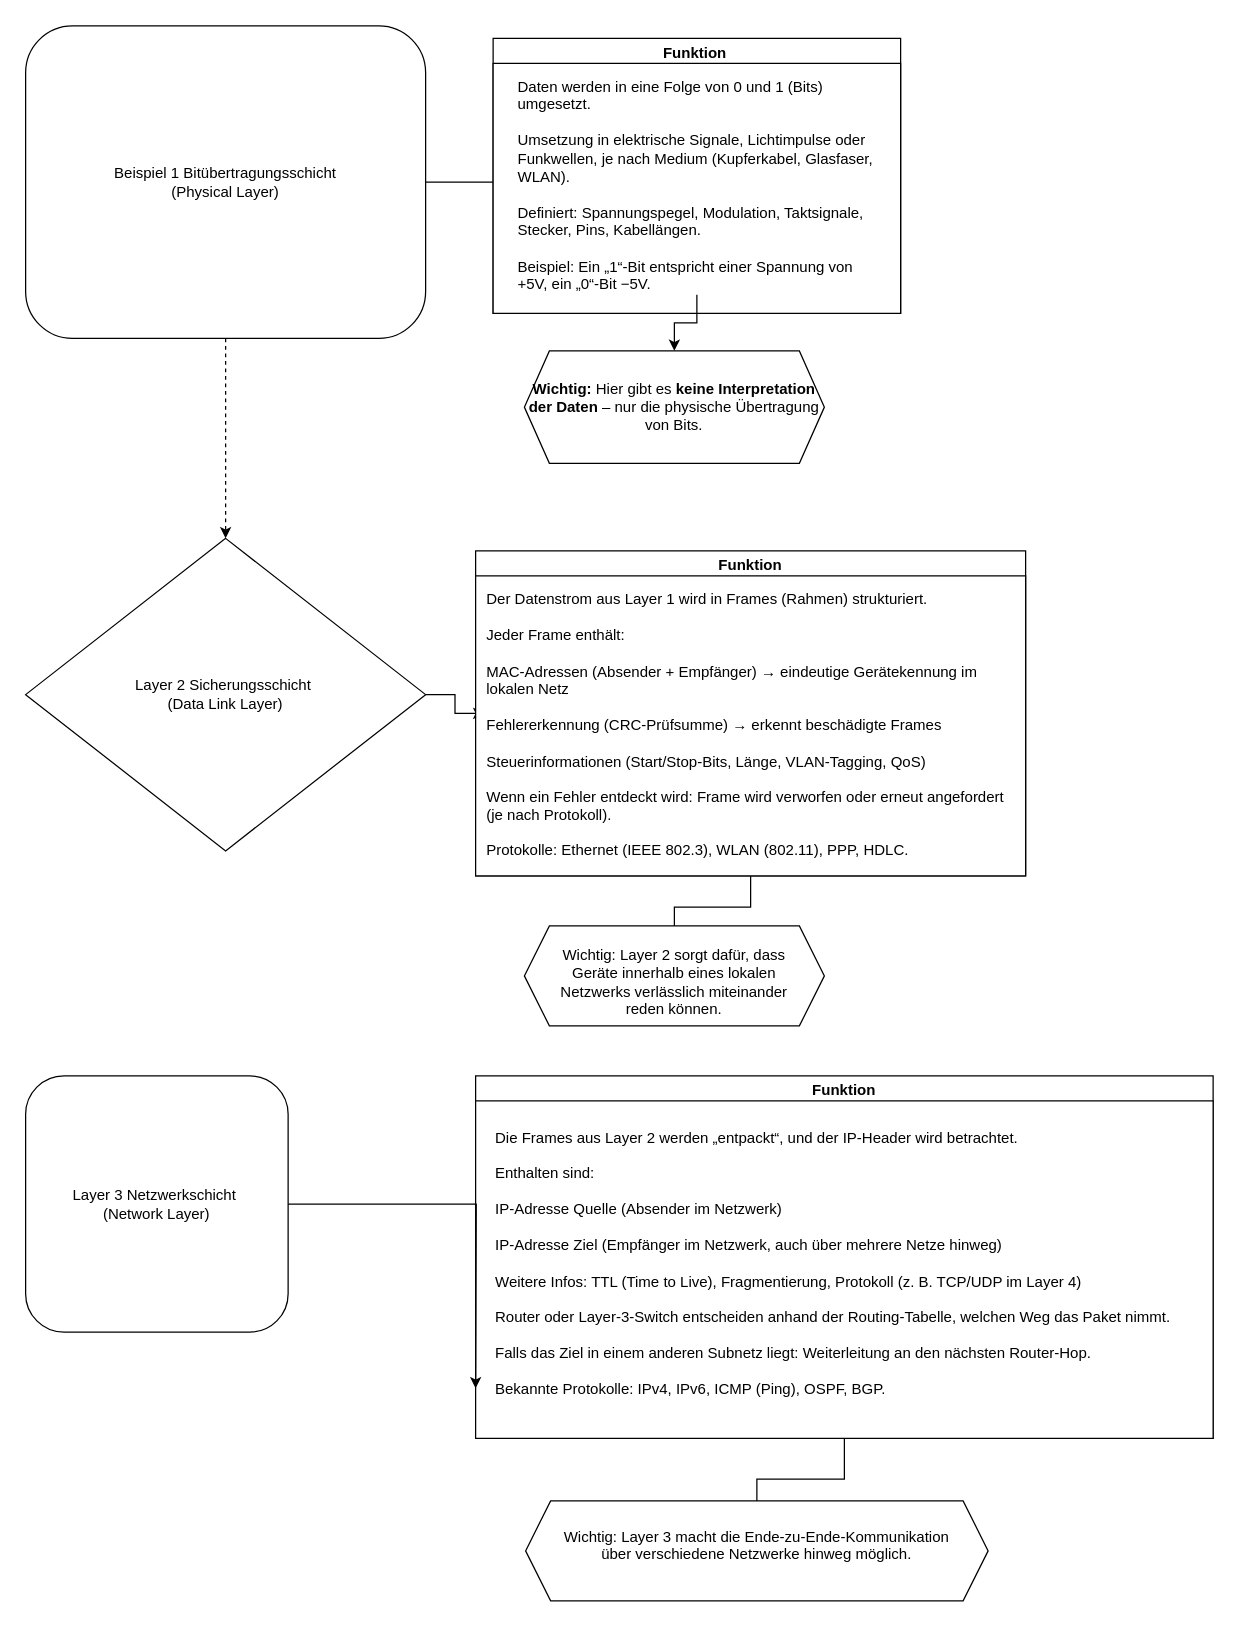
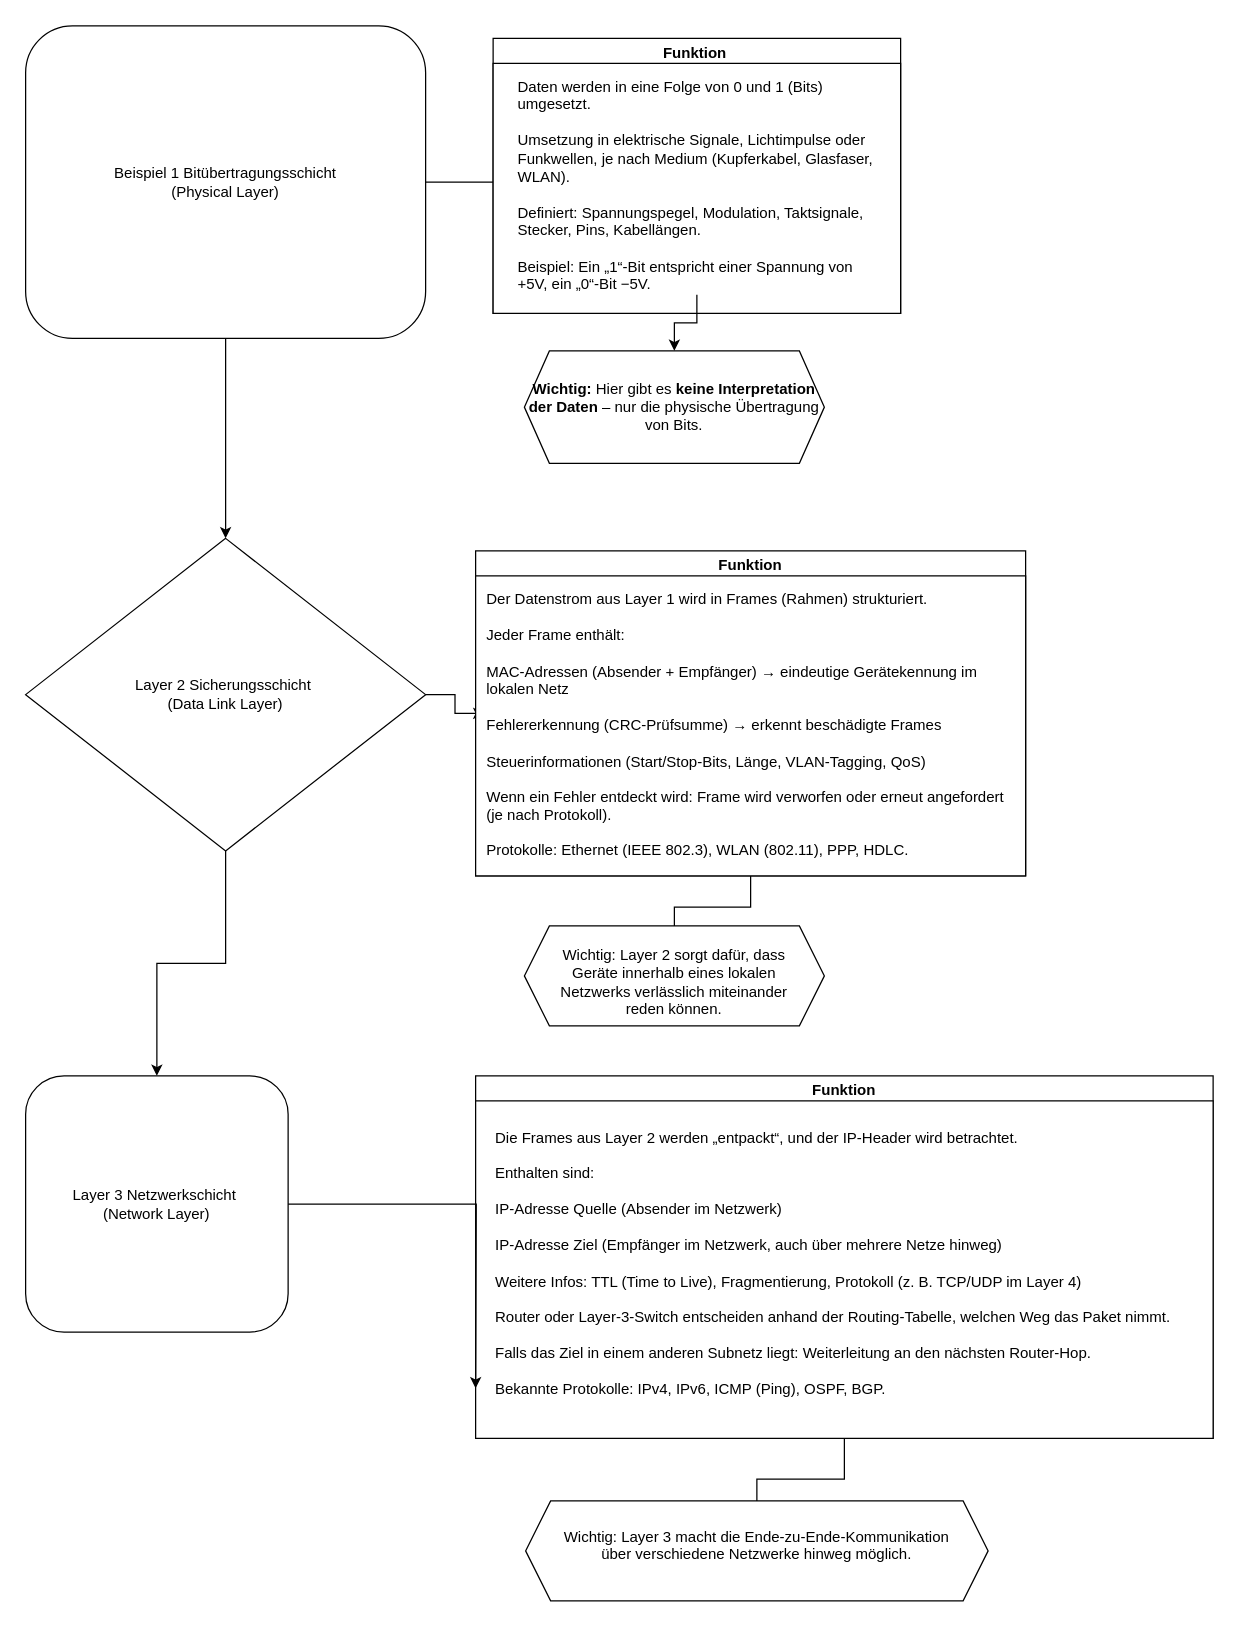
- <mxCell id="3" value="" style="edgeStyle=orthogonalEdgeStyle;rounded=0;orthogonalLoop=1;jettySize=auto;html=1;dashed=1;" edge="1" parent="1" source="4" target="12"><mxGeometry relative="1" as="geometry" /></mxCell>
+ <mxCell id="3" value="" style="edgeStyle=orthogonalEdgeStyle;rounded=0;orthogonalLoop=1;jettySize=auto;html=1;" edge="1" parent="1" source="4" target="12"><mxGeometry relative="1" as="geometry" /></mxCell>
+ <mxCell id="11" value="" style="edgeStyle=orthogonalEdgeStyle;rounded=0;orthogonalLoop=1;jettySize=auto;html=1;" edge="1" parent="1" source="12" target="20"><mxGeometry relative="1" as="geometry" /></mxCell>
